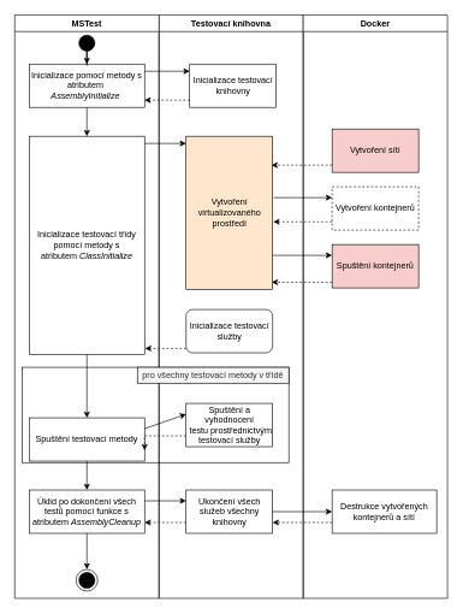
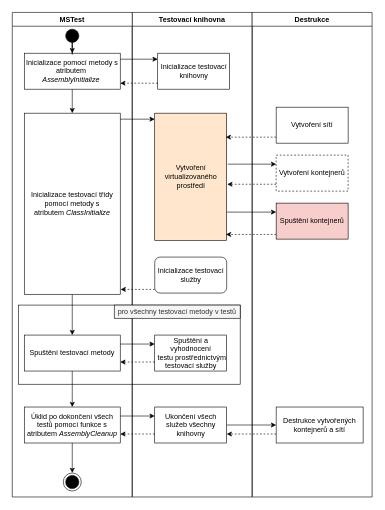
- <mxCell id="22" value="Docker" style="swimlane;whiteSpace=wrap;html=1;" vertex="1" parent="1"><mxGeometry x="420" y="20" width="200" height="808" as="geometry" /></mxCell>
+ <mxCell id="22" value="Destrukce" style="swimlane;whiteSpace=wrap;html=1;" vertex="1" parent="1"><mxGeometry x="420" y="20" width="200" height="808" as="geometry" /></mxCell>
- <mxCell id="23" value="Vytvoření sítí" style="rounded=0;whiteSpace=wrap;html=1;fillColor=#f8cecc;" vertex="1" parent="22"><mxGeometry x="40" y="158" width="120" height="60" as="geometry" /></mxCell>
+ <mxCell id="23" value="Vytvoření sítí" style="rounded=0;whiteSpace=wrap;html=1;" vertex="1" parent="22"><mxGeometry x="40" y="158" width="120" height="60" as="geometry" /></mxCell>
- <mxCell id="21" value="pro všechny testovací metody v třídě" style="rounded=0;whiteSpace=wrap;html=1;fillColor=#f5f5f5;fontColor=#333333;strokeColor=#000000;" vertex="1" parent="9"><mxGeometry x="170" y="488" width="210" height="22" as="geometry" /></mxCell>
+ <mxCell id="21" value="pro všechny testovací metody v testů" style="rounded=0;whiteSpace=wrap;html=1;fillColor=#f5f5f5;fontColor=#333333;strokeColor=#000000;" vertex="1" parent="9"><mxGeometry x="170" y="488" width="210" height="22" as="geometry" /></mxCell>
- <mxCell id="17" value="Spuštění testovací metody" style="rounded=0;whiteSpace=wrap;html=1;" vertex="1" parent="9"><mxGeometry x="20" y="558" width="160" height="60" as="geometry" /></mxCell>
+ <mxCell id="17" value="Spuštění testovací metody" style="rounded=0;whiteSpace=wrap;html=1;" vertex="1" parent="9"><mxGeometry x="20" y="538" width="160" height="60" as="geometry" /></mxCell>
